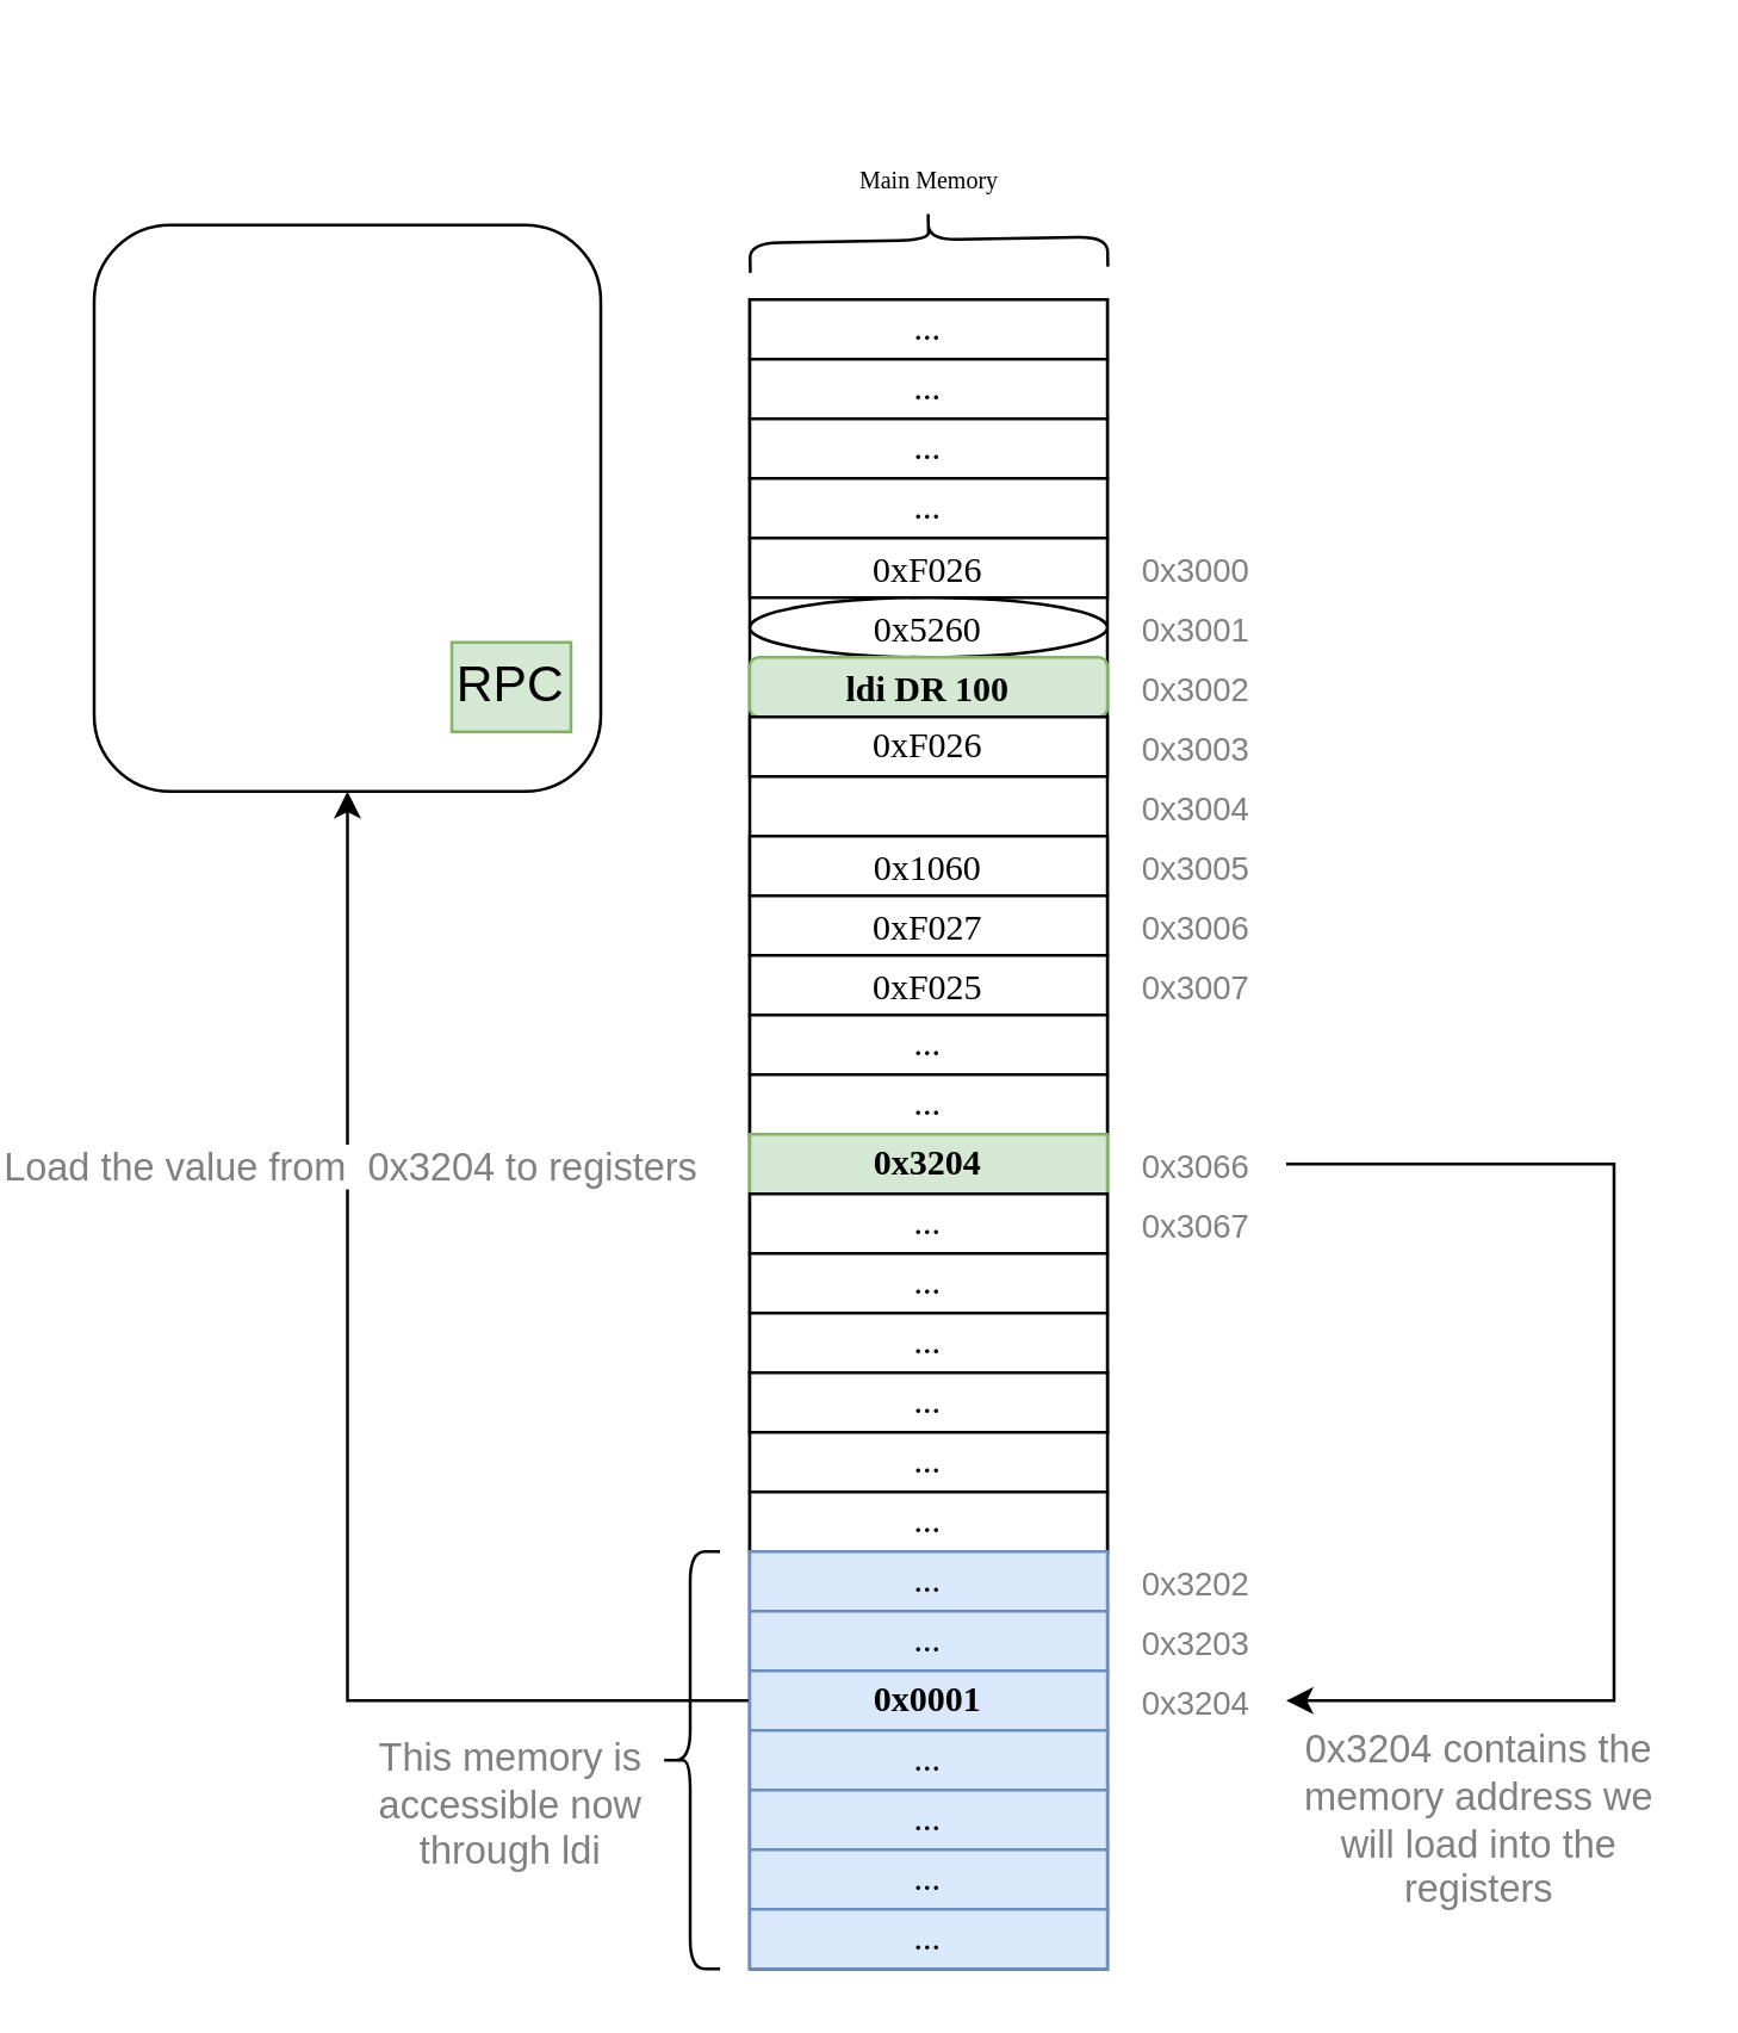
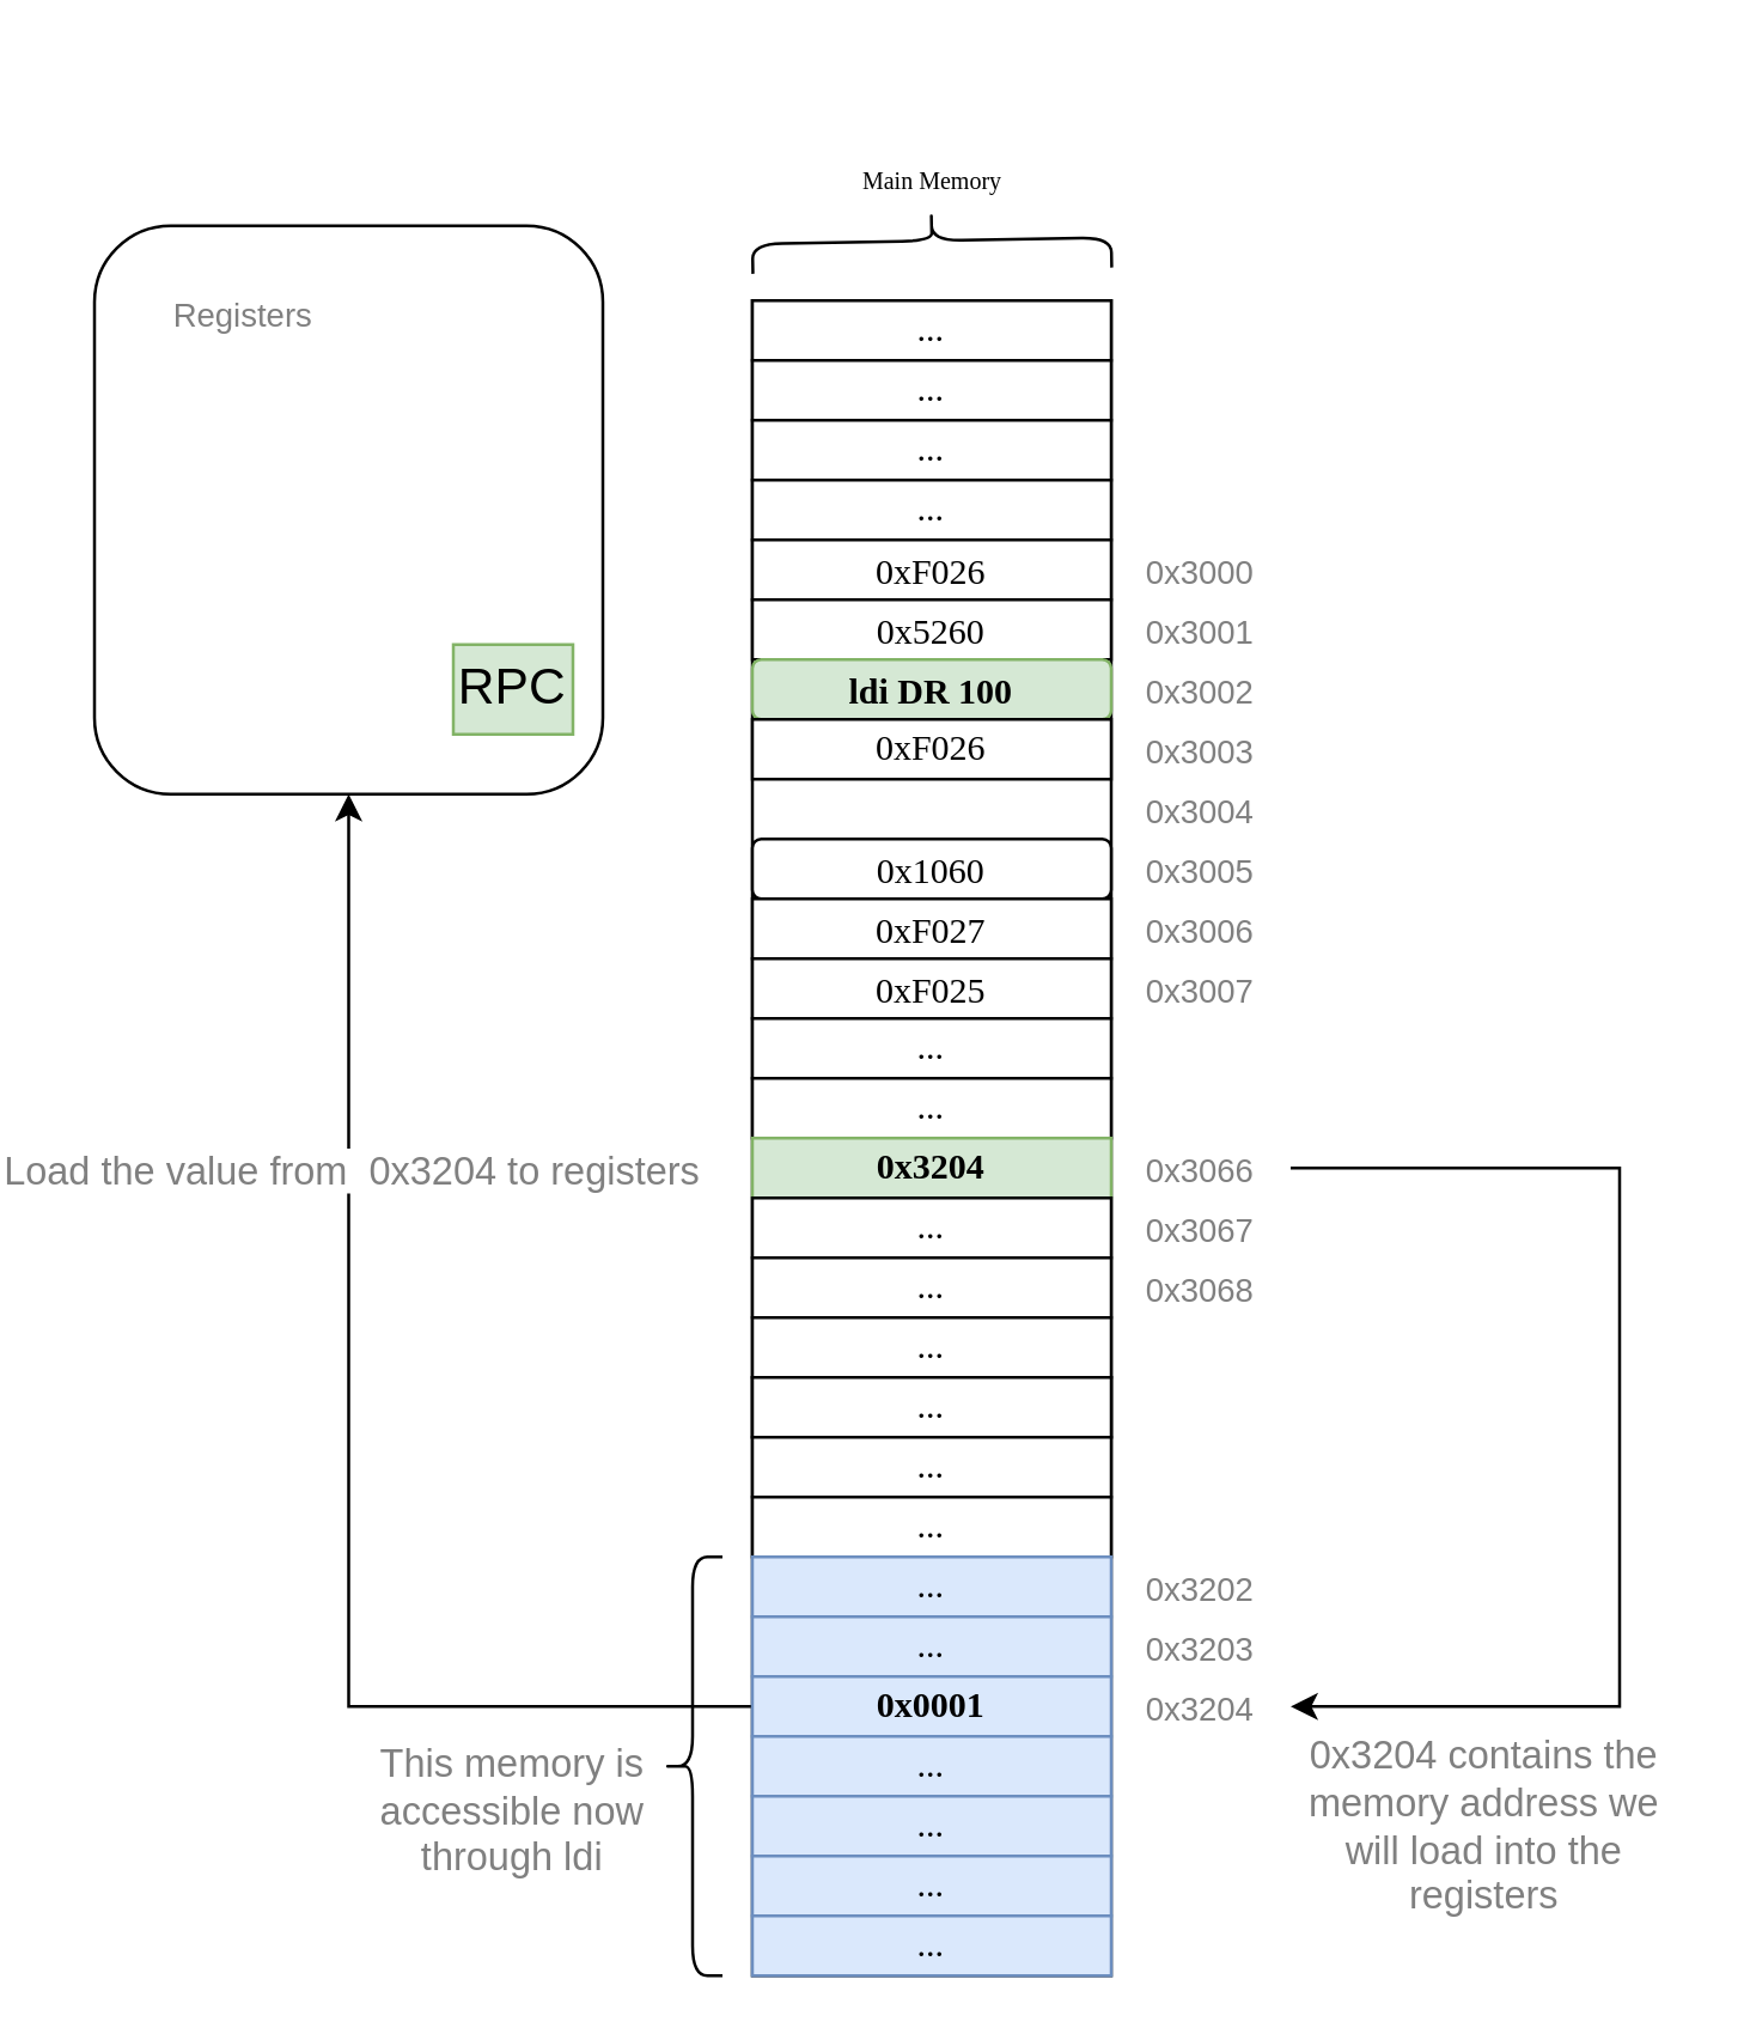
+ <mxCell id="55" value="Registers" style="text;html=1;strokeColor=none;fillColor=none;align=center;verticalAlign=middle;whiteSpace=wrap;rounded=0;labelBackgroundColor=none;fontSize=11;fontColor=#808080;" vertex="1" parent="1"><mxGeometry x="40" y="90" width="60" height="30" as="geometry" /></mxCell>
- <mxCell id="9" value="&lt;div style=&quot;line-height: 18px;&quot;&gt;&lt;span style=&quot;background-color: rgb(255 , 255 , 255)&quot;&gt;0x5260&lt;/span&gt;&lt;/div&gt;" style="ellipse;whiteSpace=wrap;html=1;fontFamily=Verdana;" parent="1" vertex="1"><mxGeometry x="240" y="200" width="120" height="20" as="geometry" /></mxCell>
+ <mxCell id="9" value="&lt;div style=&quot;line-height: 18px;&quot;&gt;&lt;span style=&quot;background-color: rgb(255 , 255 , 255)&quot;&gt;0x5260&lt;/span&gt;&lt;/div&gt;" style="rounded=0;whiteSpace=wrap;html=1;fontFamily=Verdana;" parent="1" vertex="1"><mxGeometry x="240" y="200" width="120" height="20" as="geometry" /></mxCell>
- <mxCell id="12" value="&lt;div style=&quot;line-height: 18px;&quot;&gt;&lt;div style=&quot;line-height: 18px;&quot;&gt;&lt;span style=&quot;background-color: rgb(255 , 255 , 255)&quot;&gt;0x1060&lt;/span&gt;&lt;/div&gt;&lt;/div&gt;" style="rounded=0;whiteSpace=wrap;html=1;fontFamily=Verdana;" parent="1" vertex="1"><mxGeometry x="240" y="280" width="120" height="20" as="geometry" /></mxCell>
+ <mxCell id="12" value="&lt;div style=&quot;line-height: 18px;&quot;&gt;&lt;div style=&quot;line-height: 18px;&quot;&gt;&lt;span style=&quot;background-color: rgb(255 , 255 , 255)&quot;&gt;0x1060&lt;/span&gt;&lt;/div&gt;&lt;/div&gt;" style="whiteSpace=wrap;html=1;fontFamily=Verdana;rounded=1;" parent="1" vertex="1"><mxGeometry x="240" y="280" width="120" height="20" as="geometry" /></mxCell>
+ <mxCell id="36" value="&lt;font color=&quot;#808080&quot; style=&quot;font-size: 11px&quot;&gt;0x3068&lt;/font&gt;" style="text;html=1;strokeColor=none;fillColor=none;align=center;verticalAlign=middle;whiteSpace=wrap;rounded=0;fontSize=17;fontColor=#D5E8D4;" parent="1" vertex="1"><mxGeometry x="360" y="420" width="60" height="20" as="geometry" /></mxCell>
